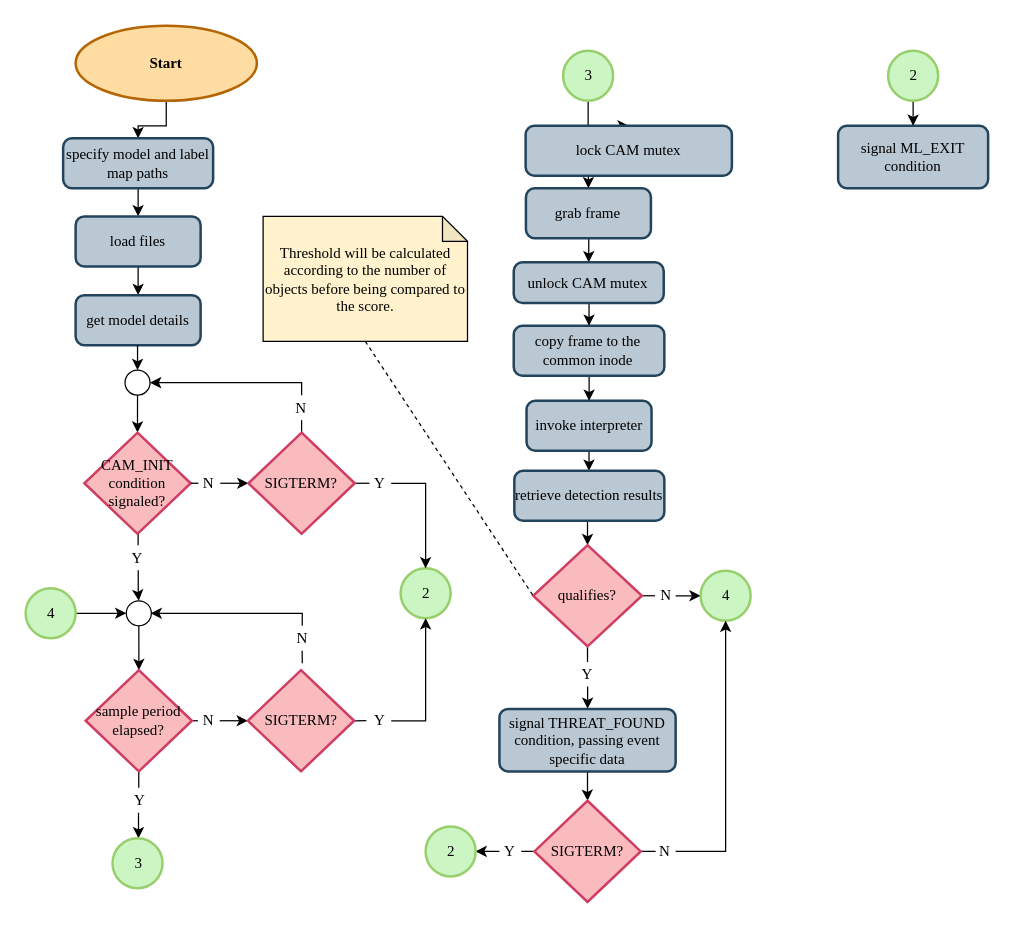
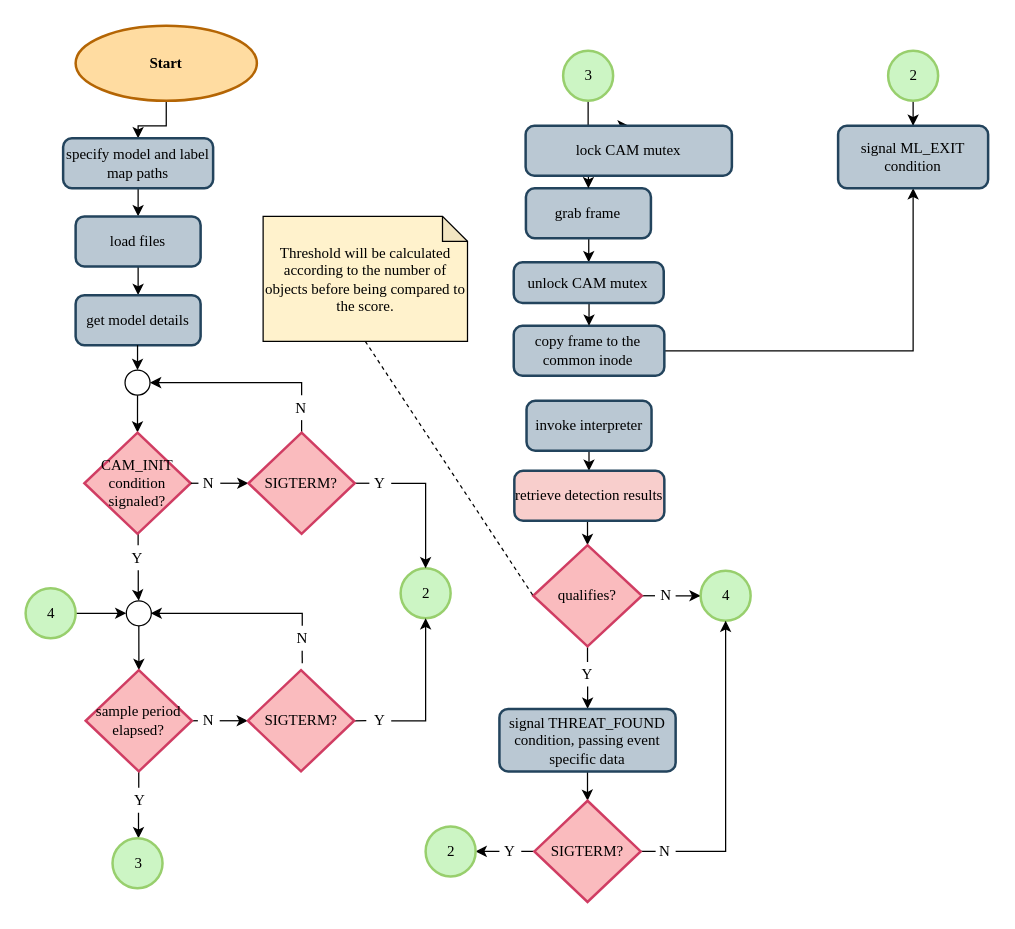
- <mxCell id="40" style="edgeStyle=orthogonalEdgeStyle;rounded=0;orthogonalLoop=1;jettySize=auto;html=1;endArrow=classic;endFill=1;" edge="1" parent="1" source="41" target="36"><mxGeometry relative="1" as="geometry" /></mxCell>
+ <mxCell id="40" style="edgeStyle=orthogonalEdgeStyle;rounded=0;orthogonalLoop=1;jettySize=auto;html=1;endArrow=classic;endFill=1;" edge="1" parent="1" source="41" target="79"><mxGeometry relative="1" as="geometry" /></mxCell>
- <mxCell id="39" value="retrieve detection results" style="rounded=1;whiteSpace=wrap;html=1;absoluteArcSize=1;arcSize=14;strokeWidth=2;fillColor=#bac8d3;strokeColor=#23445d;fontFamily=Consolas;" vertex="1" parent="1"><mxGeometry x="410.97" y="376" width="120" height="40" as="geometry" /></mxCell>
+ <mxCell id="39" value="retrieve detection results" style="rounded=1;whiteSpace=wrap;html=1;absoluteArcSize=1;arcSize=14;strokeWidth=2;fillColor=#f8cecc;strokeColor=#23445d;fontFamily=Consolas;" vertex="1" parent="1"><mxGeometry x="410.97" y="376" width="120" height="40" as="geometry" /></mxCell>
